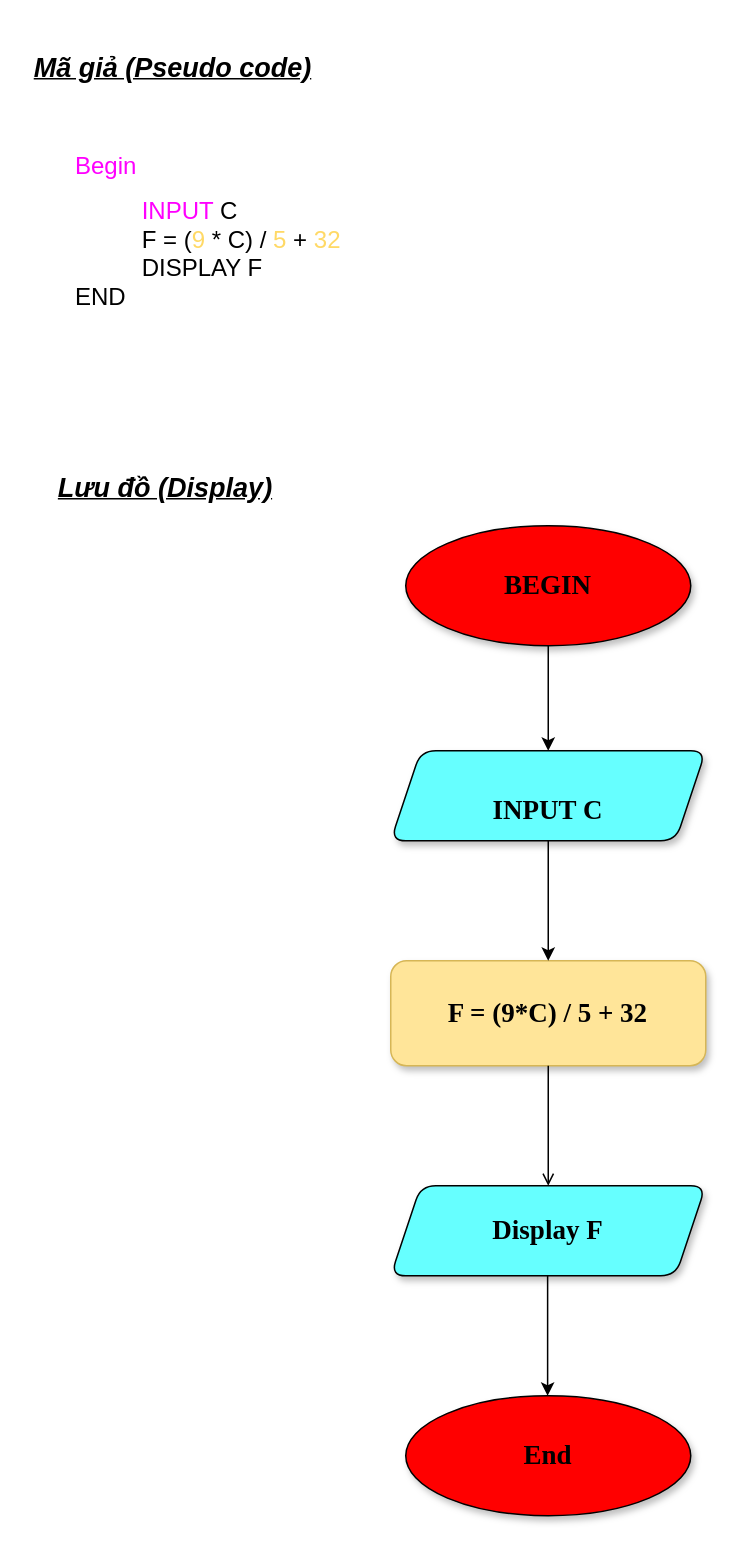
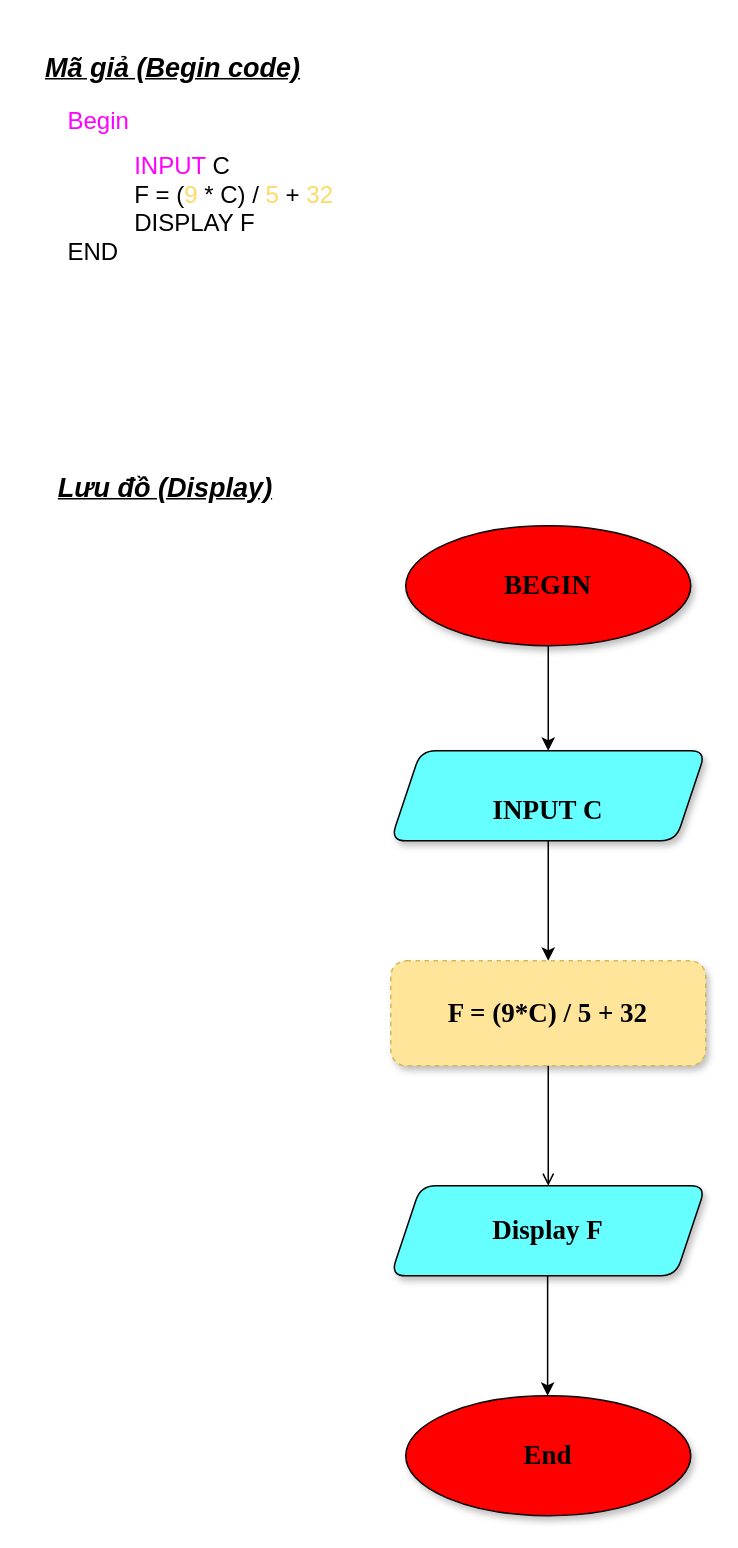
- <mxCell id="14" value="&lt;h2&gt;&lt;i&gt;&lt;u&gt;Mã giả (Pseudo code)&lt;/u&gt;&lt;/i&gt;&lt;/h2&gt;" style="text;html=1;strokeColor=none;fillColor=none;align=center;verticalAlign=middle;whiteSpace=wrap;rounded=0;shadow=1;glass=0;sketch=0;" vertex="1" parent="1"><mxGeometry x="20" y="20" width="190" height="50" as="geometry" /></mxCell>
+ <mxCell id="14" value="&lt;h2&gt;&lt;i&gt;&lt;u&gt;Mã giả (Begin code)&lt;/u&gt;&lt;/i&gt;&lt;/h2&gt;" style="text;html=1;strokeColor=none;fillColor=none;align=center;verticalAlign=middle;whiteSpace=wrap;rounded=0;shadow=1;glass=0;sketch=0;" vertex="1" parent="1"><mxGeometry x="20" y="20" width="190" height="50" as="geometry" /></mxCell>
- <mxCell id="15" value="&lt;h1 style=&quot;font-size: 16px&quot;&gt;&lt;span style=&quot;font-weight: normal&quot;&gt;&lt;font style=&quot;font-size: 16px&quot; color=&quot;#ff00ff&quot;&gt;Begin&lt;/font&gt;&lt;/span&gt;&lt;/h1&gt;&lt;div style=&quot;font-size: 16px&quot;&gt;&lt;font style=&quot;font-size: 16px&quot;&gt;&amp;nbsp; &amp;nbsp; &amp;nbsp; &amp;nbsp; &amp;nbsp; &lt;font color=&quot;#ff00ff&quot;&gt;INPUT&lt;/font&gt; C&lt;/font&gt;&lt;/div&gt;&lt;div style=&quot;font-size: 16px&quot;&gt;&lt;font style=&quot;font-size: 16px&quot;&gt;&amp;nbsp; &amp;nbsp; &amp;nbsp; &amp;nbsp; &amp;nbsp; F = (&lt;font color=&quot;#ffd966&quot;&gt;9&lt;/font&gt; * C) / &lt;font color=&quot;#ffd966&quot;&gt;5&lt;/font&gt; + &lt;font color=&quot;#ffd966&quot;&gt;32&lt;/font&gt;&lt;/font&gt;&lt;/div&gt;&lt;div style=&quot;font-size: 16px&quot;&gt;&lt;font style=&quot;font-size: 16px&quot;&gt;&amp;nbsp; &amp;nbsp; &amp;nbsp; &amp;nbsp; &amp;nbsp; DISPLAY F&lt;/font&gt;&lt;/div&gt;&lt;div style=&quot;font-size: 16px&quot;&gt;&lt;font style=&quot;font-size: 16px&quot;&gt;END&lt;/font&gt;&lt;/div&gt;&lt;div style=&quot;font-size: 16px&quot;&gt;&lt;br&gt;&lt;/div&gt;" style="text;html=1;strokeColor=none;fillColor=none;spacing=5;spacingTop=-20;whiteSpace=wrap;overflow=hidden;rounded=0;shadow=1;glass=0;sketch=0;" vertex="1" parent="1"><mxGeometry x="45" y="100" width="210" height="140" as="geometry" /></mxCell>
+ <mxCell id="15" value="&lt;h1 style=&quot;font-size: 16px&quot;&gt;&lt;span style=&quot;font-weight: normal&quot;&gt;&lt;font style=&quot;font-size: 16px&quot; color=&quot;#ff00ff&quot;&gt;Begin&lt;/font&gt;&lt;/span&gt;&lt;/h1&gt;&lt;div style=&quot;font-size: 16px&quot;&gt;&lt;font style=&quot;font-size: 16px&quot;&gt;&amp;nbsp; &amp;nbsp; &amp;nbsp; &amp;nbsp; &amp;nbsp; &lt;font color=&quot;#ff00ff&quot;&gt;INPUT&lt;/font&gt; C&lt;/font&gt;&lt;/div&gt;&lt;div style=&quot;font-size: 16px&quot;&gt;&lt;font style=&quot;font-size: 16px&quot;&gt;&amp;nbsp; &amp;nbsp; &amp;nbsp; &amp;nbsp; &amp;nbsp; F = (&lt;font color=&quot;#ffd966&quot;&gt;9&lt;/font&gt; * C) / &lt;font color=&quot;#ffd966&quot;&gt;5&lt;/font&gt; + &lt;font color=&quot;#ffd966&quot;&gt;32&lt;/font&gt;&lt;/font&gt;&lt;/div&gt;&lt;div style=&quot;font-size: 16px&quot;&gt;&lt;font style=&quot;font-size: 16px&quot;&gt;&amp;nbsp; &amp;nbsp; &amp;nbsp; &amp;nbsp; &amp;nbsp; DISPLAY F&lt;/font&gt;&lt;/div&gt;&lt;div style=&quot;font-size: 16px&quot;&gt;&lt;font style=&quot;font-size: 16px&quot;&gt;END&lt;/font&gt;&lt;/div&gt;&lt;div style=&quot;font-size: 16px&quot;&gt;&lt;br&gt;&lt;/div&gt;" style="text;html=1;strokeColor=none;fillColor=none;spacing=5;spacingTop=-20;whiteSpace=wrap;overflow=hidden;rounded=0;shadow=1;glass=0;sketch=0;" vertex="1" parent="1"><mxGeometry x="40" y="70" width="210" height="140" as="geometry" /></mxCell>
- <mxCell id="6" value="&lt;h2&gt;&lt;font face=&quot;Times New Roman&quot; style=&quot;font-size: 18px&quot;&gt;F = (9*C) / 5 + 32&lt;/font&gt;&lt;/h2&gt;" style="rounded=1;whiteSpace=wrap;html=1;shadow=1;glass=0;sketch=0;strokeColor=#d6b656;fillColor=#FFE599;" vertex="1" parent="1"><mxGeometry x="260" y="640" width="210" height="70" as="geometry" /></mxCell>
+ <mxCell id="6" value="&lt;h2&gt;&lt;font face=&quot;Times New Roman&quot; style=&quot;font-size: 18px&quot;&gt;F = (9*C) / 5 + 32&lt;/font&gt;&lt;/h2&gt;" style="rounded=1;whiteSpace=wrap;html=1;shadow=1;glass=0;sketch=0;strokeColor=#d6b656;fillColor=#FFE599;dashed=1;" vertex="1" parent="1"><mxGeometry x="260" y="640" width="210" height="70" as="geometry" /></mxCell>
